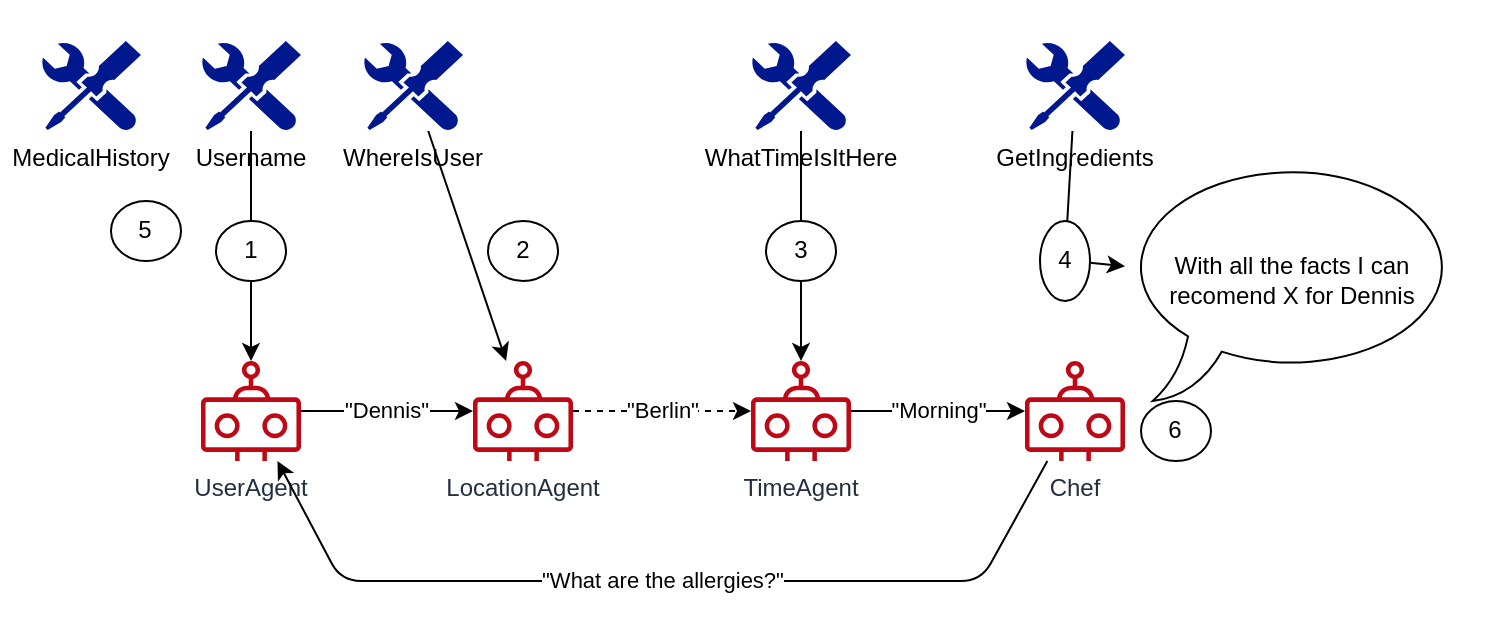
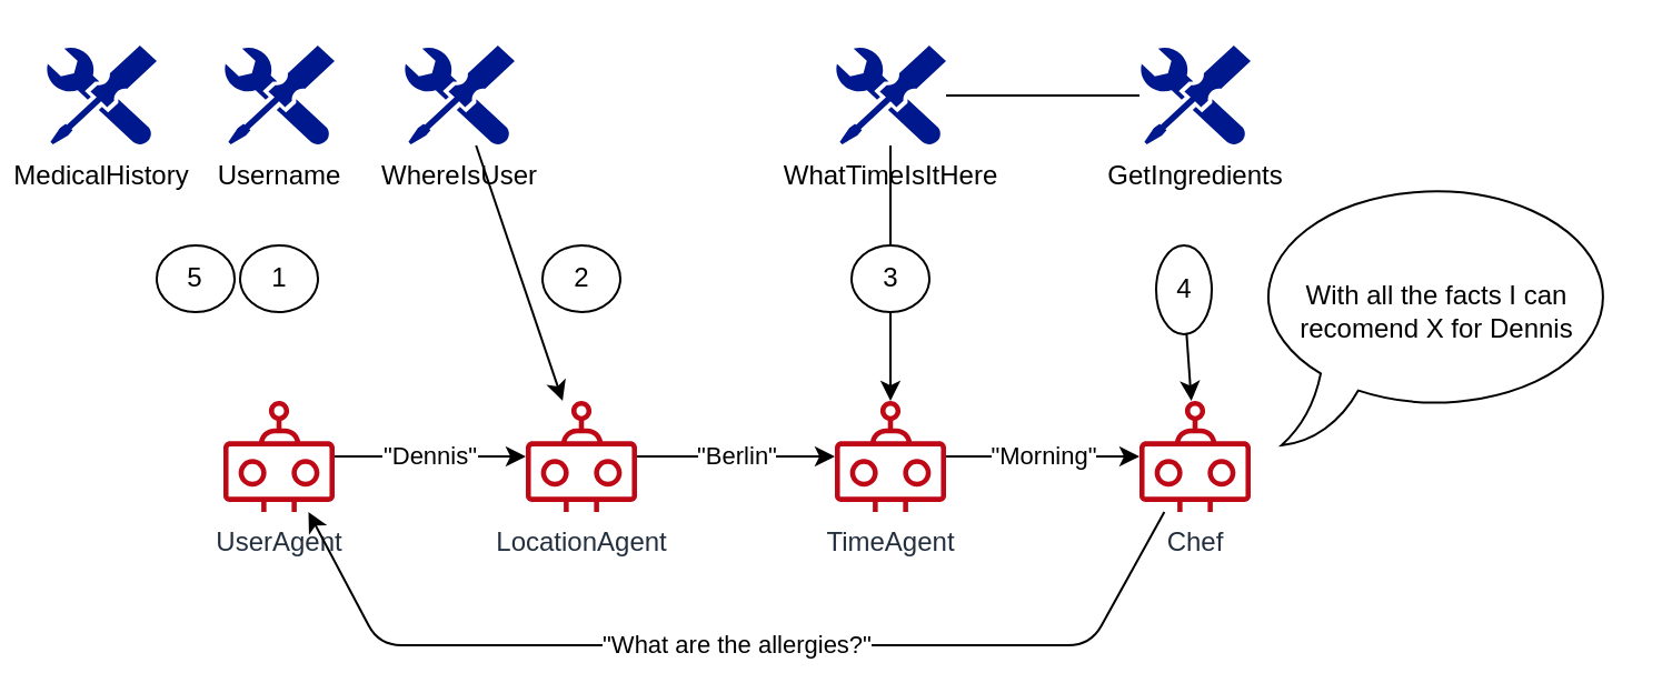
- <mxCell id="10" style="edgeStyle=none;html=1;" parent="1" source="11" target="3" edge="1"><mxGeometry relative="1" as="geometry" /></mxCell>
- <mxCell id="24" value="" style="edgeStyle=none;html=1;endArrow=none;" edge="1" parent="1" source="18" target="25"><mxGeometry relative="1" as="geometry"><mxPoint x="537" y="65" as="sourcePoint" /><mxPoint x="537" y="180" as="targetPoint" /></mxGeometry></mxCell>
+ <mxCell id="24" value="" style="edgeStyle=none;html=1;endArrow=none;" edge="1" parent="1" source="18" target="16"><mxGeometry relative="1" as="geometry"><mxPoint x="537" y="65" as="sourcePoint" /><mxPoint x="537" y="180" as="targetPoint" /></mxGeometry></mxCell>
- <mxCell id="26" value="5" style="ellipse;whiteSpace=wrap;html=1;" vertex="1" parent="1"><mxGeometry x="55" y="100" width="35" height="30" as="geometry" /></mxCell>
+ <mxCell id="26" value="5" style="ellipse;whiteSpace=wrap;html=1;" vertex="1" parent="1"><mxGeometry x="70" y="110" width="35" height="30" as="geometry" /></mxCell>
- <mxCell id="17" style="edgeStyle=none;html=1;startArrow=none;" parent="1" source="25" target="19" edge="1"><mxGeometry relative="1" as="geometry" /></mxCell>
+ <mxCell id="17" style="edgeStyle=none;html=1;startArrow=none;" parent="1" source="25" target="9" edge="1"><mxGeometry relative="1" as="geometry" /></mxCell>
- <mxCell id="4" value="&quot;Berlin&quot;" style="edgeStyle=none;html=1;dashed=1;" edge="1" parent="1" source="5" target="7"><mxGeometry relative="1" as="geometry" /></mxCell>
+ <mxCell id="4" value="&quot;Berlin&quot;" style="edgeStyle=none;html=1;" edge="1" parent="1" source="5" target="7"><mxGeometry relative="1" as="geometry" /></mxCell>
- <mxCell id="27" value="6" style="ellipse;whiteSpace=wrap;html=1;" vertex="1" parent="1"><mxGeometry x="570" y="200" width="35" height="30" as="geometry" /></mxCell>
